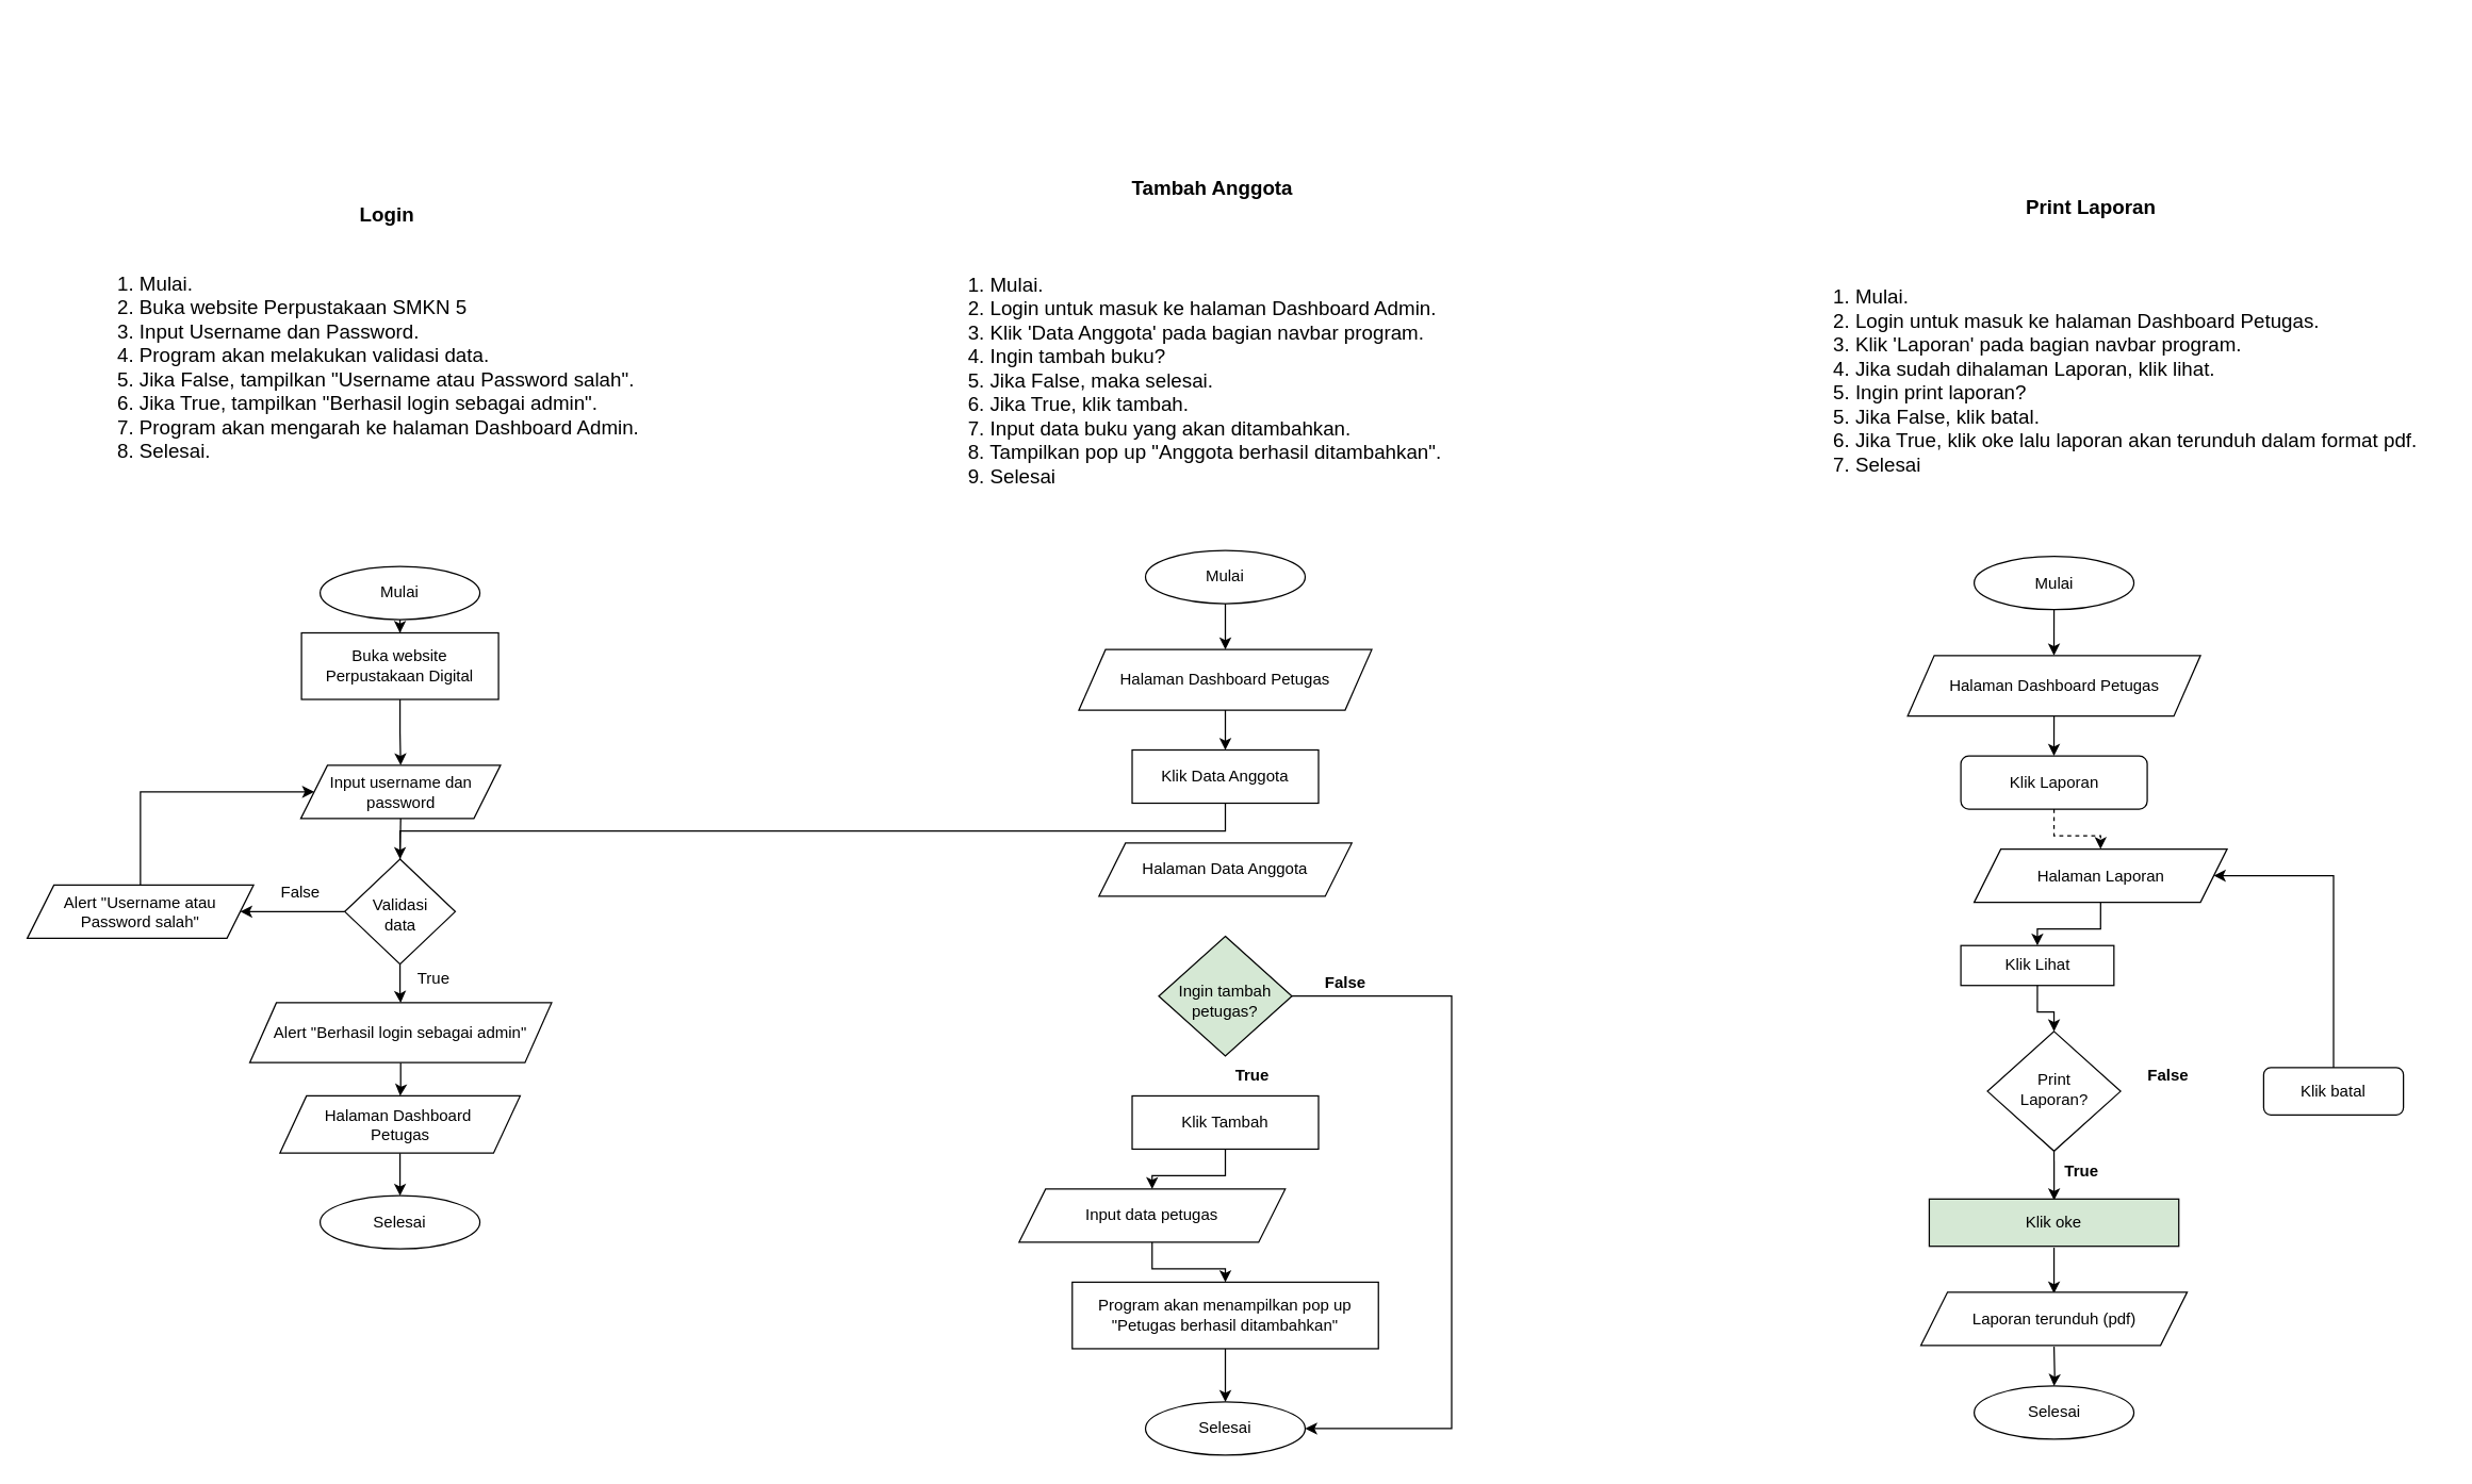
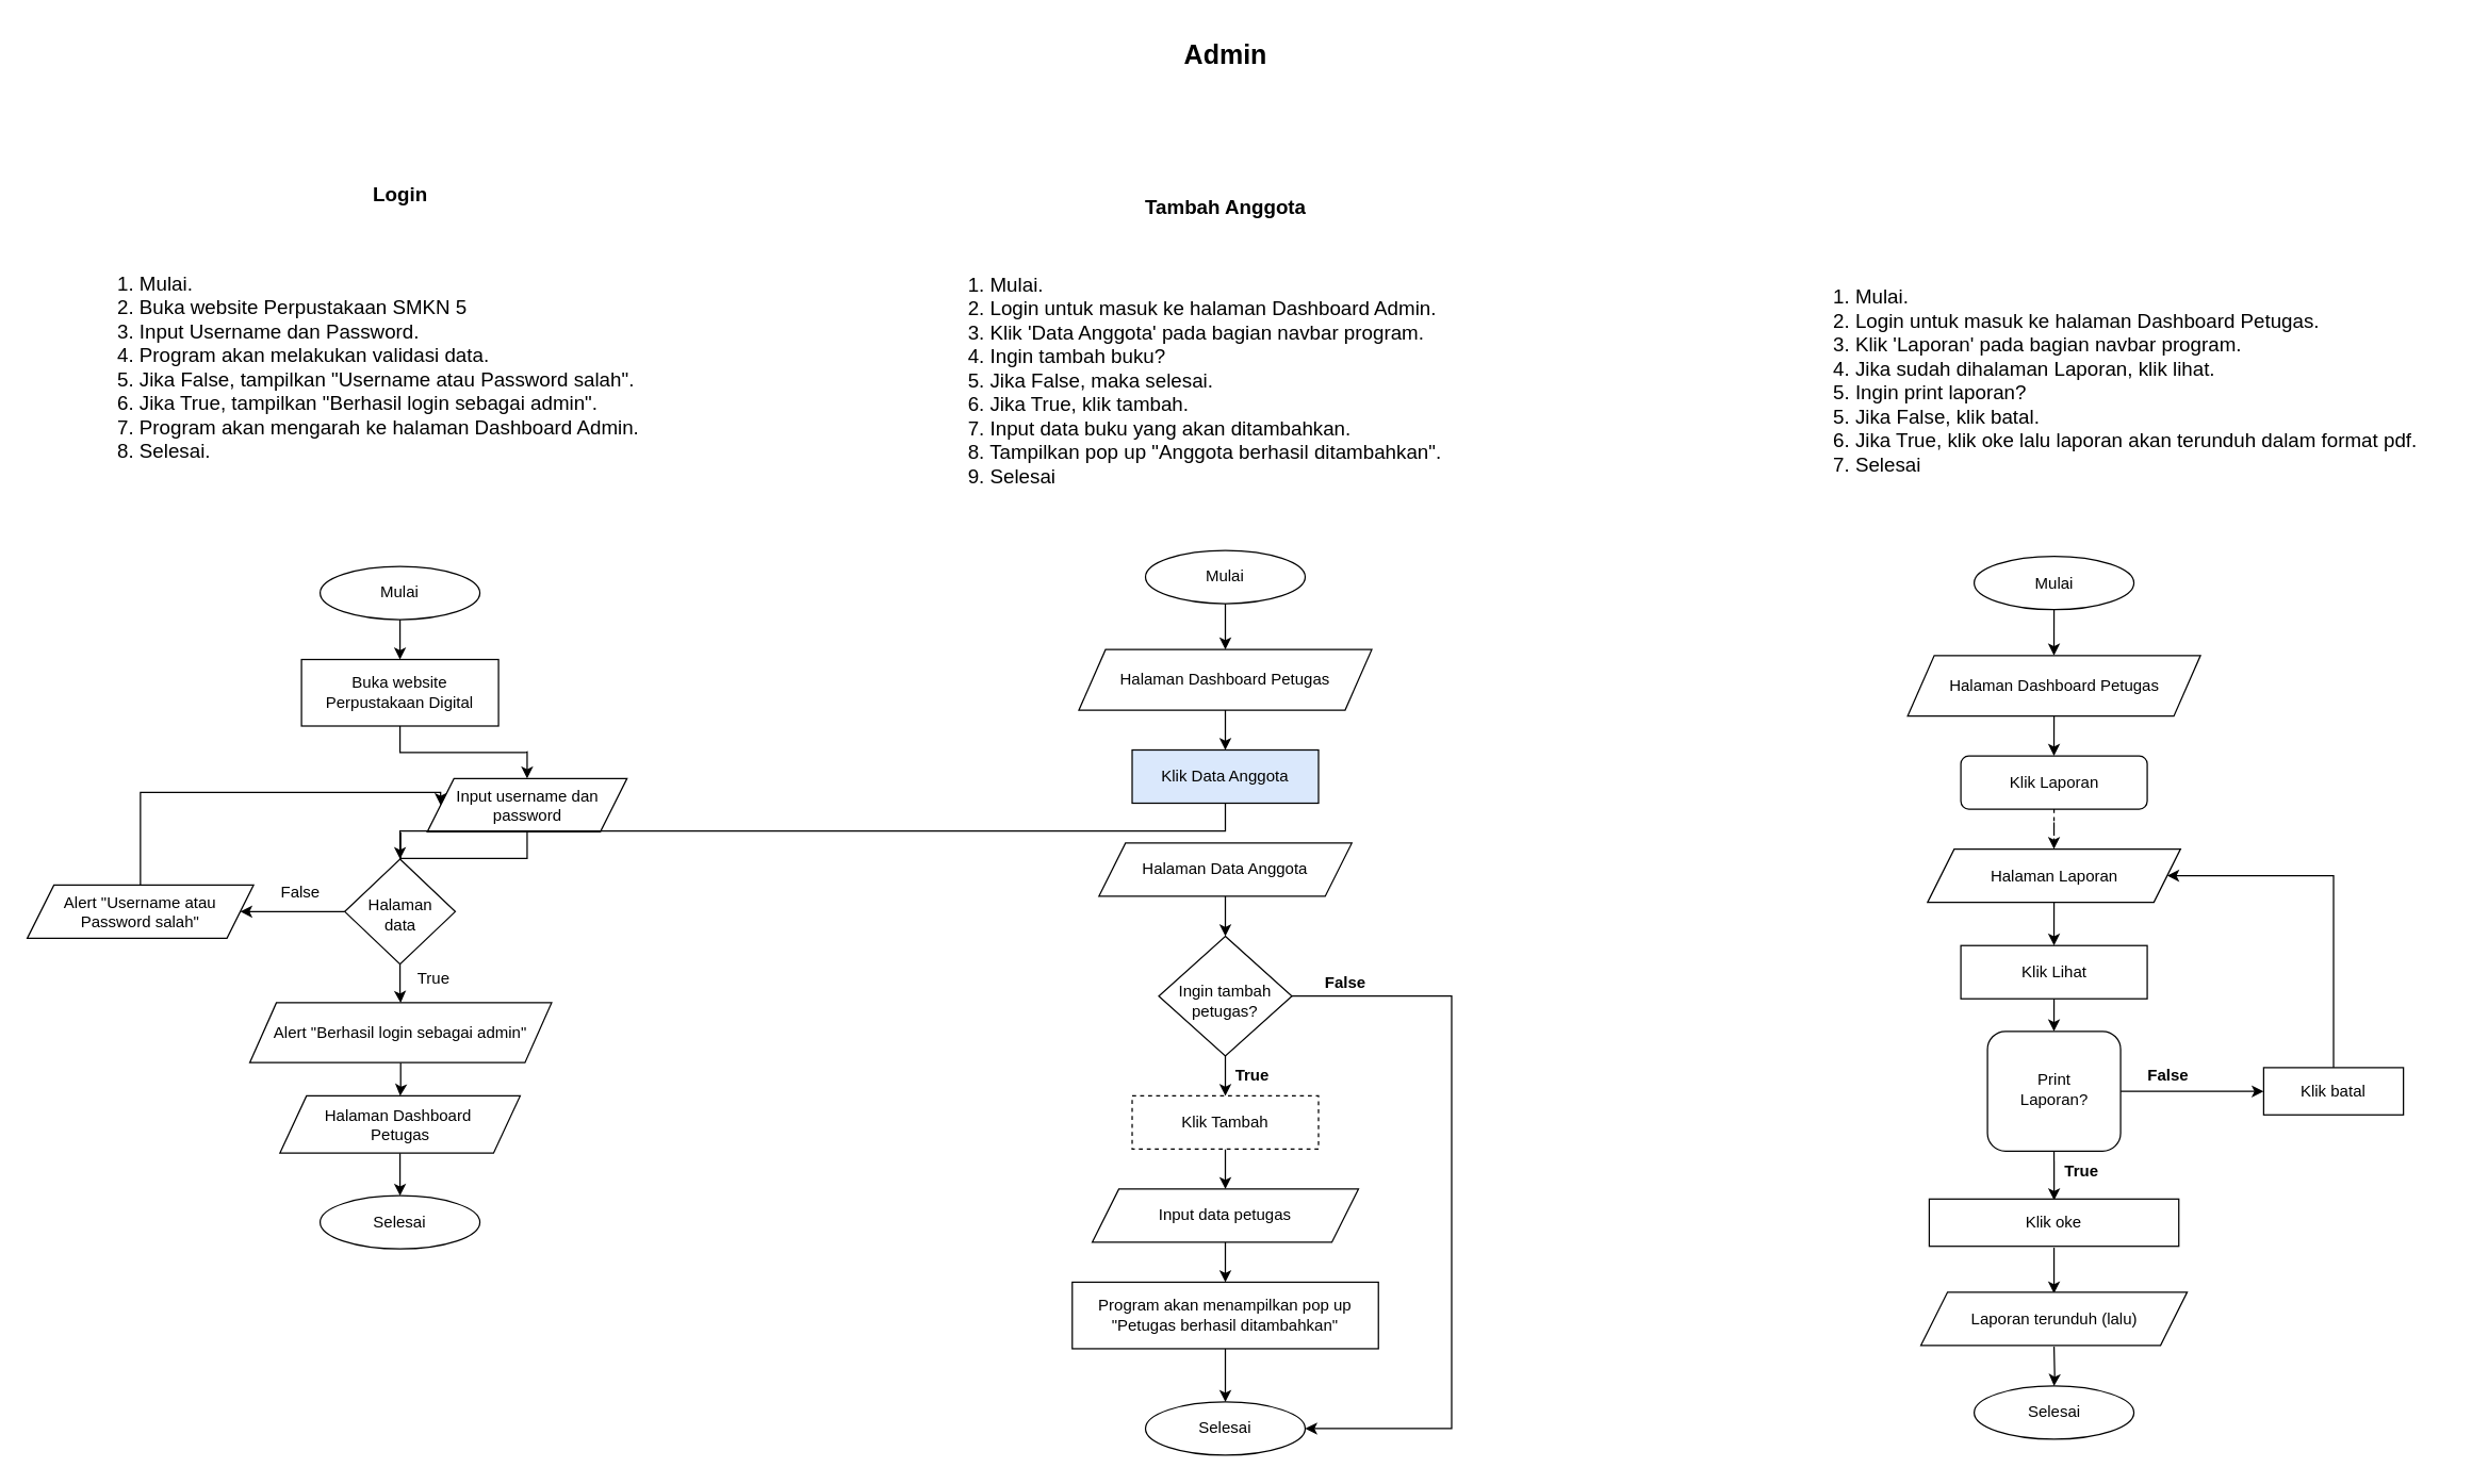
+ <mxCell id="2" value="Admin" style="text;html=1;align=center;verticalAlign=middle;resizable=0;points=[];autosize=1;strokeColor=none;fillColor=none;fontSize=20;fontStyle=1" vertex="1" parent="1"><mxGeometry x="875" y="20" width="90" height="40" as="geometry" /></mxCell>
- <mxCell id="12" value="Tambah Anggota" style="text;html=1;align=center;verticalAlign=middle;resizable=0;points=[];autosize=1;strokeColor=none;fillColor=none;fontSize=15;fontStyle=1" vertex="1" parent="1"><mxGeometry x="840" y="125" width="140" height="30" as="geometry" /></mxCell>
+ <mxCell id="12" value="Tambah Anggota" style="text;html=1;align=center;verticalAlign=middle;resizable=0;points=[];autosize=1;strokeColor=none;fillColor=none;fontSize=15;fontStyle=1" vertex="1" parent="1"><mxGeometry x="850" y="140" width="140" height="30" as="geometry" /></mxCell>
- <mxCell id="45" value="Print Laporan" style="text;html=1;align=center;verticalAlign=middle;resizable=0;points=[];autosize=1;strokeColor=none;fillColor=none;fontSize=15;fontStyle=1" vertex="1" parent="1"><mxGeometry x="1510" y="140" width="120" height="30" as="geometry" /></mxCell>
- <mxCell id="3" value="Login" style="text;html=1;align=center;verticalAlign=middle;resizable=0;points=[];autosize=1;strokeColor=none;fillColor=none;fontSize=15;fontStyle=1" vertex="1" parent="1"><mxGeometry x="260" y="145" width="60" height="30" as="geometry" /></mxCell>
+ <mxCell id="3" value="Login" style="text;html=1;align=center;verticalAlign=middle;resizable=0;points=[];autosize=1;strokeColor=none;fillColor=none;fontSize=15;fontStyle=1" vertex="1" parent="1"><mxGeometry x="270" y="130" width="60" height="30" as="geometry" /></mxCell>
- <mxCell id="7" value="Buka website Perpustakaan Digital" style="rounded=0;whiteSpace=wrap;html=1;" vertex="1" parent="1"><mxGeometry x="226" y="475" width="148" height="50" as="geometry" /></mxCell>
+ <mxCell id="7" value="Buka website Perpustakaan Digital" style="rounded=0;whiteSpace=wrap;html=1;" vertex="1" parent="1"><mxGeometry x="226" y="495" width="148" height="50" as="geometry" /></mxCell>
- <mxCell id="30" value="Klik Data Anggota" style="rounded=0;whiteSpace=wrap;html=1;" vertex="1" parent="1"><mxGeometry x="850" y="563" width="140" height="40" as="geometry" /></mxCell>
+ <mxCell id="30" value="Klik Data Anggota" style="rounded=0;whiteSpace=wrap;html=1;fillColor=#dae8fc;" vertex="1" parent="1"><mxGeometry x="850" y="563" width="140" height="40" as="geometry" /></mxCell>
- <mxCell id="9" value="Input username dan password" style="shape=parallelogram;perimeter=parallelogramPerimeter;whiteSpace=wrap;html=1;fixedSize=1;" vertex="1" parent="1"><mxGeometry x="225.5" y="574.5" width="150" height="40" as="geometry" /></mxCell>
+ <mxCell id="9" value="Input username dan password" style="shape=parallelogram;perimeter=parallelogramPerimeter;whiteSpace=wrap;html=1;fixedSize=1;" vertex="1" parent="1"><mxGeometry x="320.5" y="584.5" width="150" height="40" as="geometry" /></mxCell>
- <mxCell id="54" value="Halaman Laporan" style="shape=parallelogram;perimeter=parallelogramPerimeter;whiteSpace=wrap;html=1;fixedSize=1;" vertex="1" parent="1"><mxGeometry x="1482.53" y="637.5" width="190" height="40" as="geometry" /></mxCell>
+ <mxCell id="54" value="Halaman Laporan" style="shape=parallelogram;perimeter=parallelogramPerimeter;whiteSpace=wrap;html=1;fixedSize=1;" vertex="1" parent="1"><mxGeometry x="1447.53" y="637.5" width="190" height="40" as="geometry" /></mxCell>
- <mxCell id="15" value="Validasi&lt;div&gt;data&lt;/div&gt;" style="rhombus;whiteSpace=wrap;html=1;spacingTop=5;" vertex="1" parent="1"><mxGeometry x="258.5" y="645" width="83" height="79" as="geometry" /></mxCell>
+ <mxCell id="15" value="Halaman&lt;div&gt;data&lt;/div&gt;" style="rhombus;whiteSpace=wrap;html=1;spacingTop=5;" vertex="1" parent="1"><mxGeometry x="258.5" y="645" width="83" height="79" as="geometry" /></mxCell>
+ <mxCell id="31" style="edgeStyle=orthogonalEdgeStyle;rounded=0;orthogonalLoop=1;jettySize=auto;html=1;exitX=0.5;exitY=1;exitDx=0;exitDy=0;" edge="1" parent="1" source="32" target="35"><mxGeometry relative="1" as="geometry" /></mxCell>
- <mxCell id="66" value="Klik Lihat" style="rounded=0;whiteSpace=wrap;html=1;" vertex="1" parent="1"><mxGeometry x="1472.53" y="710" width="115" height="30" as="geometry" /></mxCell>
+ <mxCell id="66" value="Klik Lihat" style="rounded=0;whiteSpace=wrap;html=1;" vertex="1" parent="1"><mxGeometry x="1472.53" y="710" width="140" height="40" as="geometry" /></mxCell>
- <mxCell id="35" value="Ingin tambah&lt;br&gt;petugas?" style="rhombus;whiteSpace=wrap;html=1;spacingTop=7;fillColor=#d5e8d4;" vertex="1" parent="1"><mxGeometry x="870" y="703" width="100" height="90" as="geometry" /></mxCell>
+ <mxCell id="35" value="Ingin tambah&lt;br&gt;petugas?" style="rhombus;whiteSpace=wrap;html=1;spacingTop=7;" vertex="1" parent="1"><mxGeometry x="870" y="703" width="100" height="90" as="geometry" /></mxCell>
+ <mxCell id="33" style="edgeStyle=orthogonalEdgeStyle;rounded=0;orthogonalLoop=1;jettySize=auto;html=1;exitX=0.5;exitY=1;exitDx=0;exitDy=0;" edge="1" parent="1" source="35" target="37"><mxGeometry relative="1" as="geometry" /></mxCell>
- <mxCell id="57" value="Print &lt;br&gt;Laporan?" style="rhombus;whiteSpace=wrap;html=1;spacingTop=-3;" vertex="1" parent="1"><mxGeometry x="1492.53" y="774.5" width="100" height="90" as="geometry" /></mxCell>
+ <mxCell id="57" value="Print &lt;br&gt;Laporan?" style="whiteSpace=wrap;html=1;spacingTop=-3;rounded=1;" vertex="1" parent="1"><mxGeometry x="1492.53" y="774.5" width="100" height="90" as="geometry" /></mxCell>
+ <mxCell id="56" style="edgeStyle=orthogonalEdgeStyle;rounded=0;orthogonalLoop=1;jettySize=auto;html=1;exitX=1;exitY=0.5;exitDx=0;exitDy=0;" edge="1" parent="1" source="57" target="68"><mxGeometry relative="1" as="geometry" /></mxCell>
- <mxCell id="68" value="Klik batal" style="whiteSpace=wrap;html=1;rounded=1;" vertex="1" parent="1"><mxGeometry x="1700" y="801.75" width="105" height="35.5" as="geometry" /></mxCell>
+ <mxCell id="68" value="Klik batal" style="rounded=0;whiteSpace=wrap;html=1;" vertex="1" parent="1"><mxGeometry x="1700" y="801.75" width="105" height="35.5" as="geometry" /></mxCell>
- <mxCell id="37" value="Klik Tambah" style="rounded=0;whiteSpace=wrap;html=1;" vertex="1" parent="1"><mxGeometry x="850" y="823" width="140" height="40" as="geometry" /></mxCell>
+ <mxCell id="37" value="Klik Tambah" style="rounded=0;whiteSpace=wrap;html=1;dashed=1;" vertex="1" parent="1"><mxGeometry x="850" y="823" width="140" height="40" as="geometry" /></mxCell>
- <mxCell id="39" value="Input data petugas" style="shape=parallelogram;perimeter=parallelogramPerimeter;whiteSpace=wrap;html=1;fixedSize=1;" vertex="1" parent="1"><mxGeometry x="765" y="893" width="200" height="40" as="geometry" /></mxCell>
+ <mxCell id="39" value="Input data petugas" style="shape=parallelogram;perimeter=parallelogramPerimeter;whiteSpace=wrap;html=1;fixedSize=1;" vertex="1" parent="1"><mxGeometry x="820" y="893" width="200" height="40" as="geometry" /></mxCell>
- <mxCell id="59" value="Klik oke" style="rounded=0;whiteSpace=wrap;html=1;fillColor=#d5e8d4;" vertex="1" parent="1"><mxGeometry x="1448.79" y="900.5" width="187.47" height="35.5" as="geometry" /></mxCell>
+ <mxCell id="59" value="Klik oke" style="rounded=0;whiteSpace=wrap;html=1;" vertex="1" parent="1"><mxGeometry x="1448.79" y="900.5" width="187.47" height="35.5" as="geometry" /></mxCell>
- <mxCell id="61" value="Laporan terunduh (pdf)" style="shape=parallelogram;perimeter=parallelogramPerimeter;whiteSpace=wrap;html=1;fixedSize=1;" vertex="1" parent="1"><mxGeometry x="1442.53" y="970.5" width="200" height="40" as="geometry" /></mxCell>
+ <mxCell id="61" value="Laporan terunduh (lalu)" style="shape=parallelogram;perimeter=parallelogramPerimeter;whiteSpace=wrap;html=1;fixedSize=1;" vertex="1" parent="1"><mxGeometry x="1442.53" y="970.5" width="200" height="40" as="geometry" /></mxCell>
